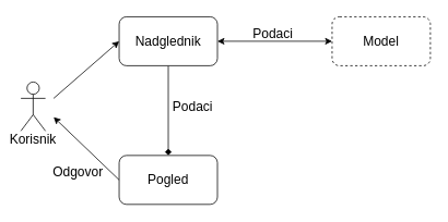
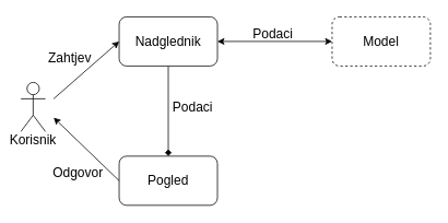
+ <mxCell id="10" value="&lt;div&gt;Zahtjev&lt;/div&gt;" style="text;html=1;strokeColor=none;fillColor=none;align=center;verticalAlign=middle;whiteSpace=wrap;rounded=0;fontSize=16;" vertex="1" parent="1"><mxGeometry x="65" y="60" width="40" height="20" as="geometry" /></mxCell>
